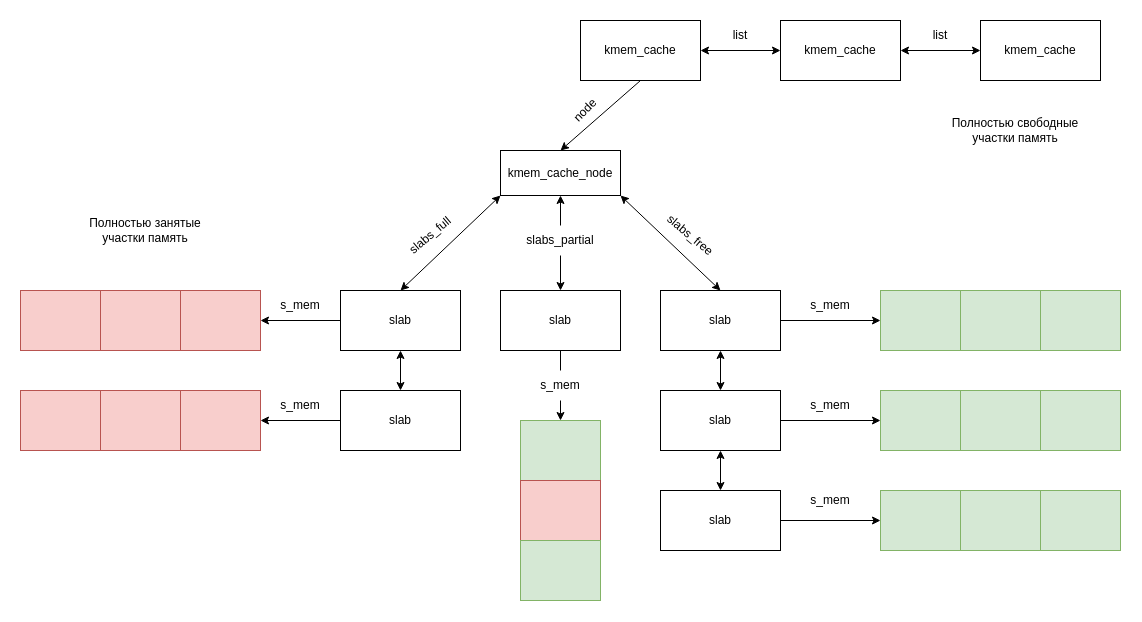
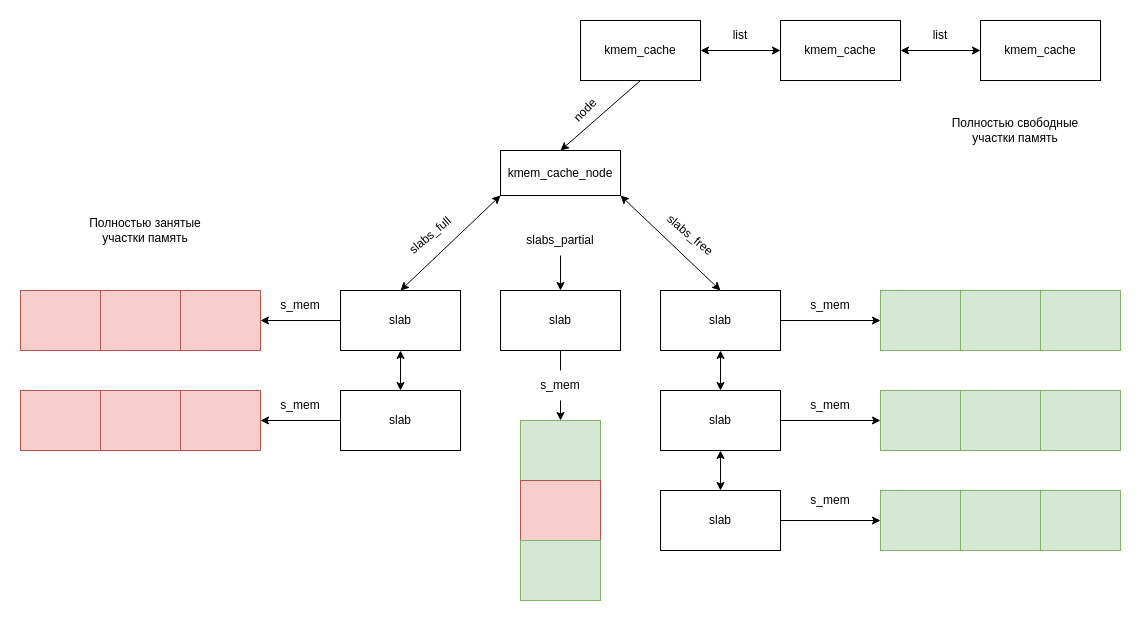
- <mxCell id="19" value="" style="endArrow=classic;startArrow=none;html=1;rounded=0;exitX=0.5;exitY=0;exitDx=0;exitDy=0;entryX=0.5;entryY=1;entryDx=0;entryDy=0;" edge="1" parent="1" source="22" target="3"><mxGeometry width="50" height="50" relative="1" as="geometry"><mxPoint x="710" y="290" as="sourcePoint" /><mxPoint x="760" y="240" as="targetPoint" /></mxGeometry></mxCell>
